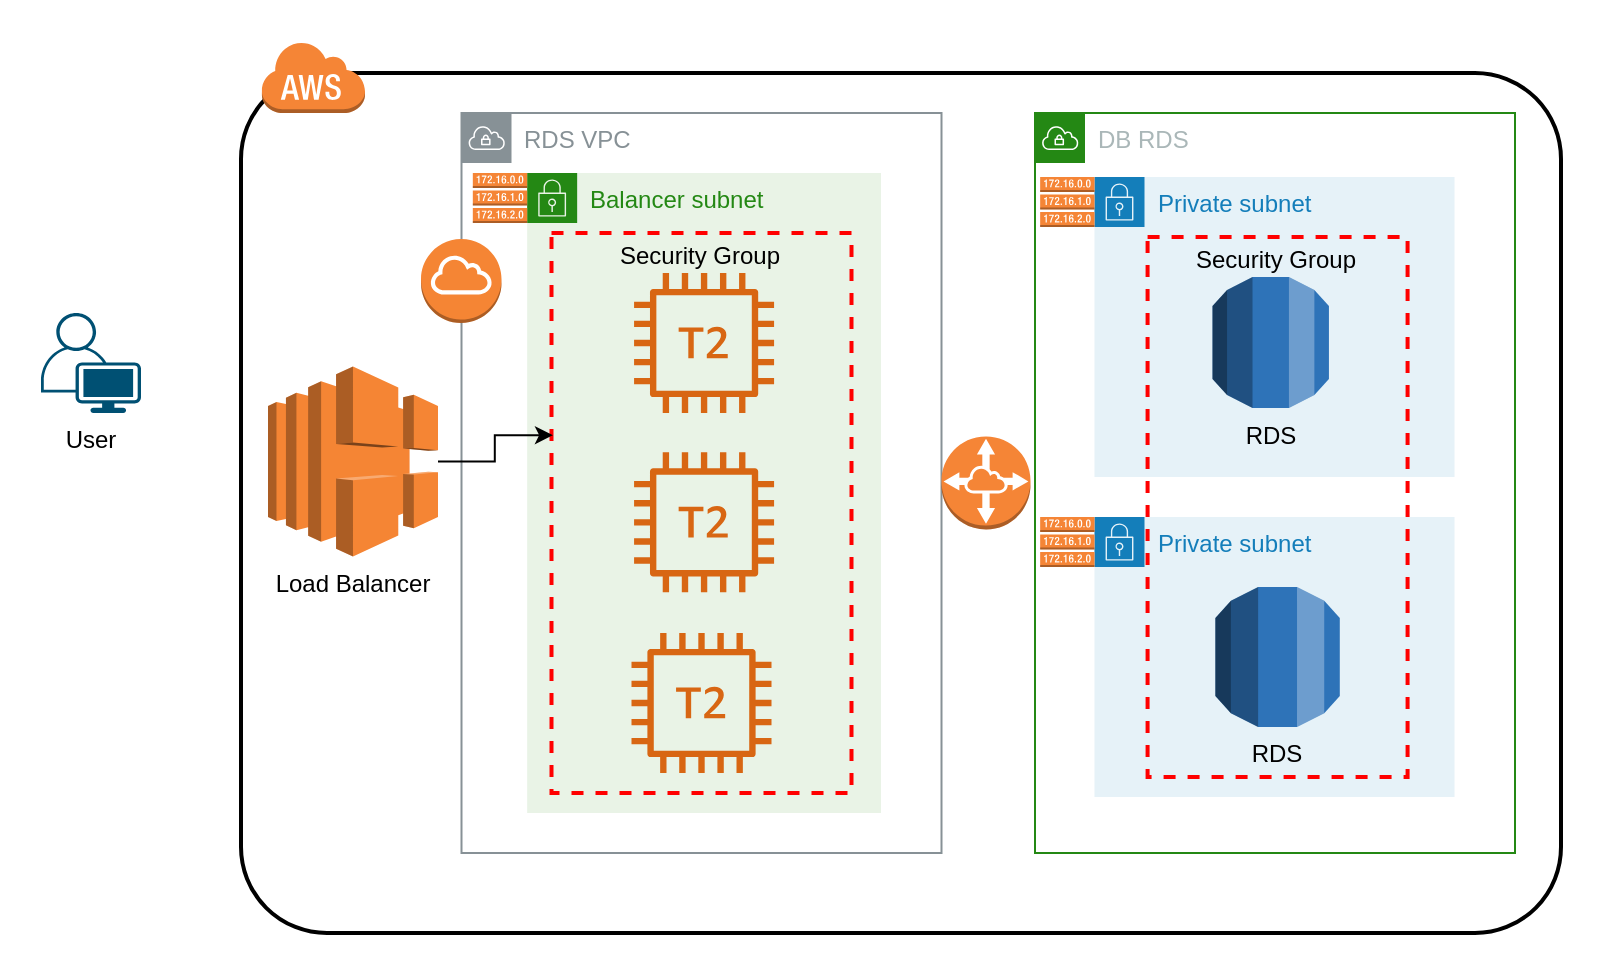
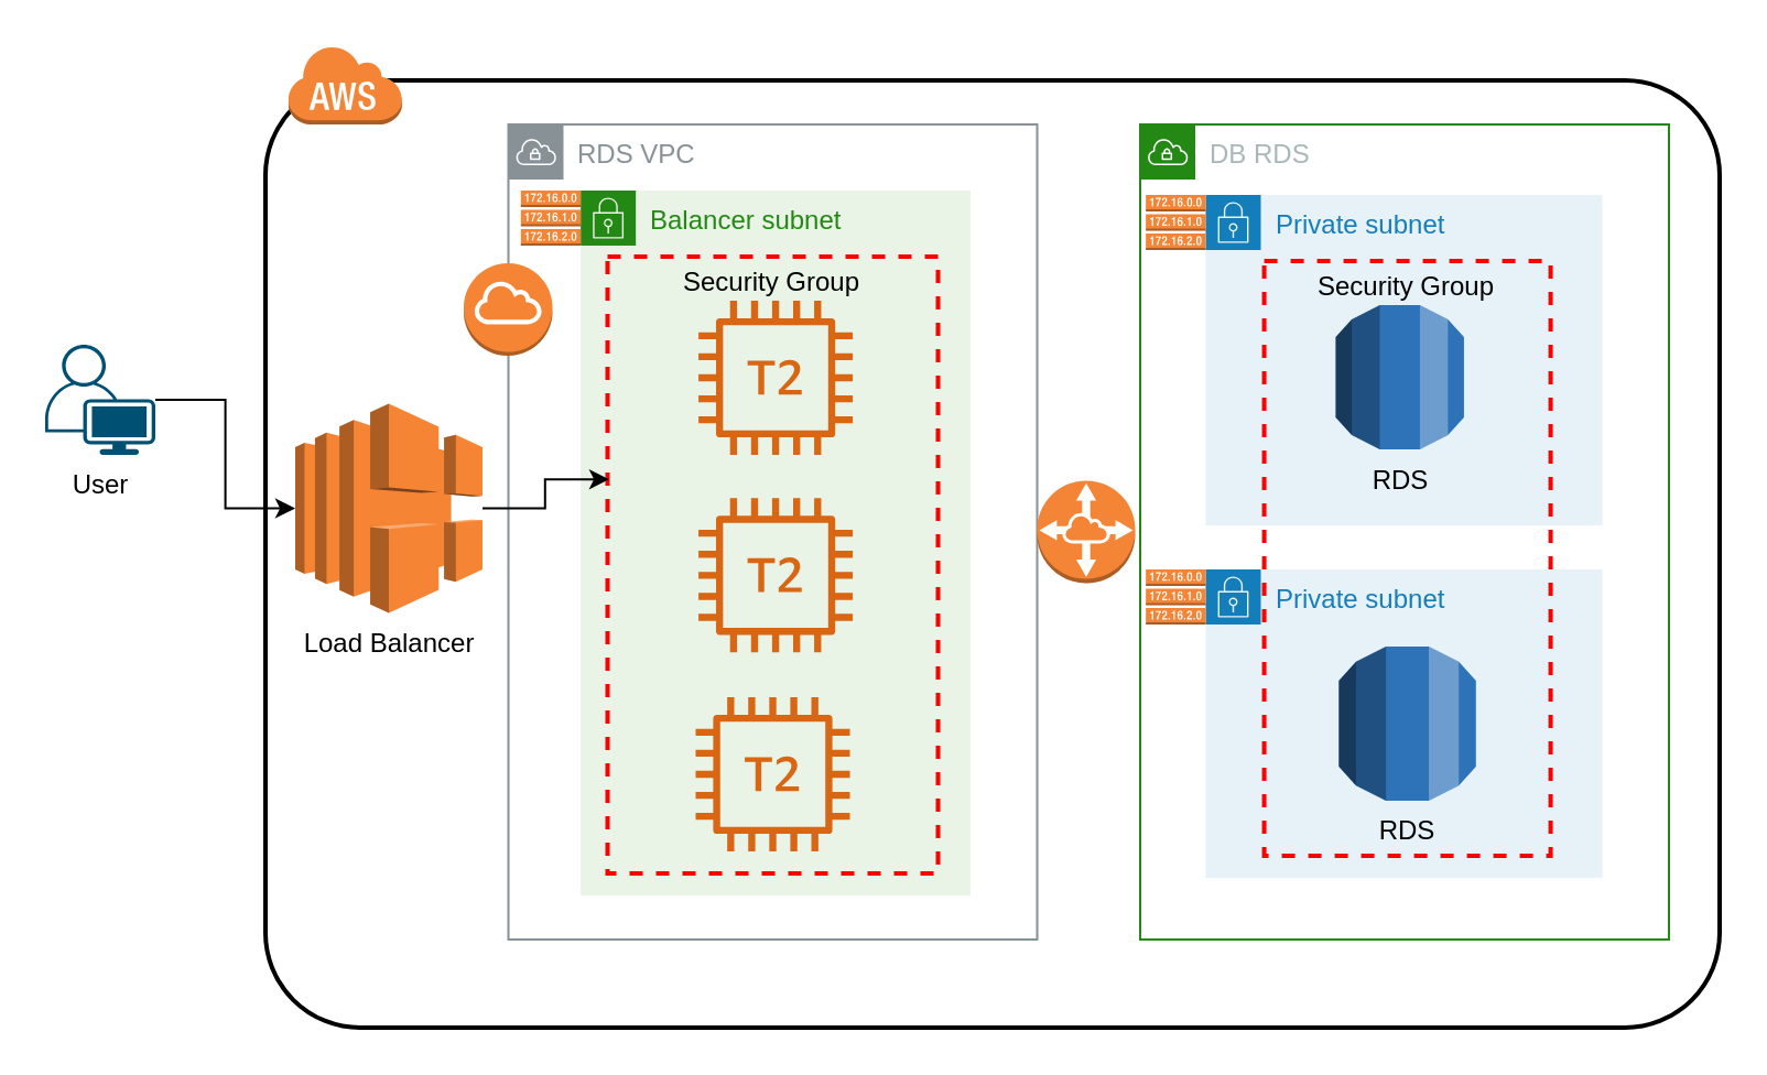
+ <mxCell id="14" value="" style="edgeStyle=orthogonalEdgeStyle;rounded=0;orthogonalLoop=1;jettySize=auto;html=1;" edge="1" parent="1" source="15" target="13"><mxGeometry relative="1" as="geometry" /></mxCell>
